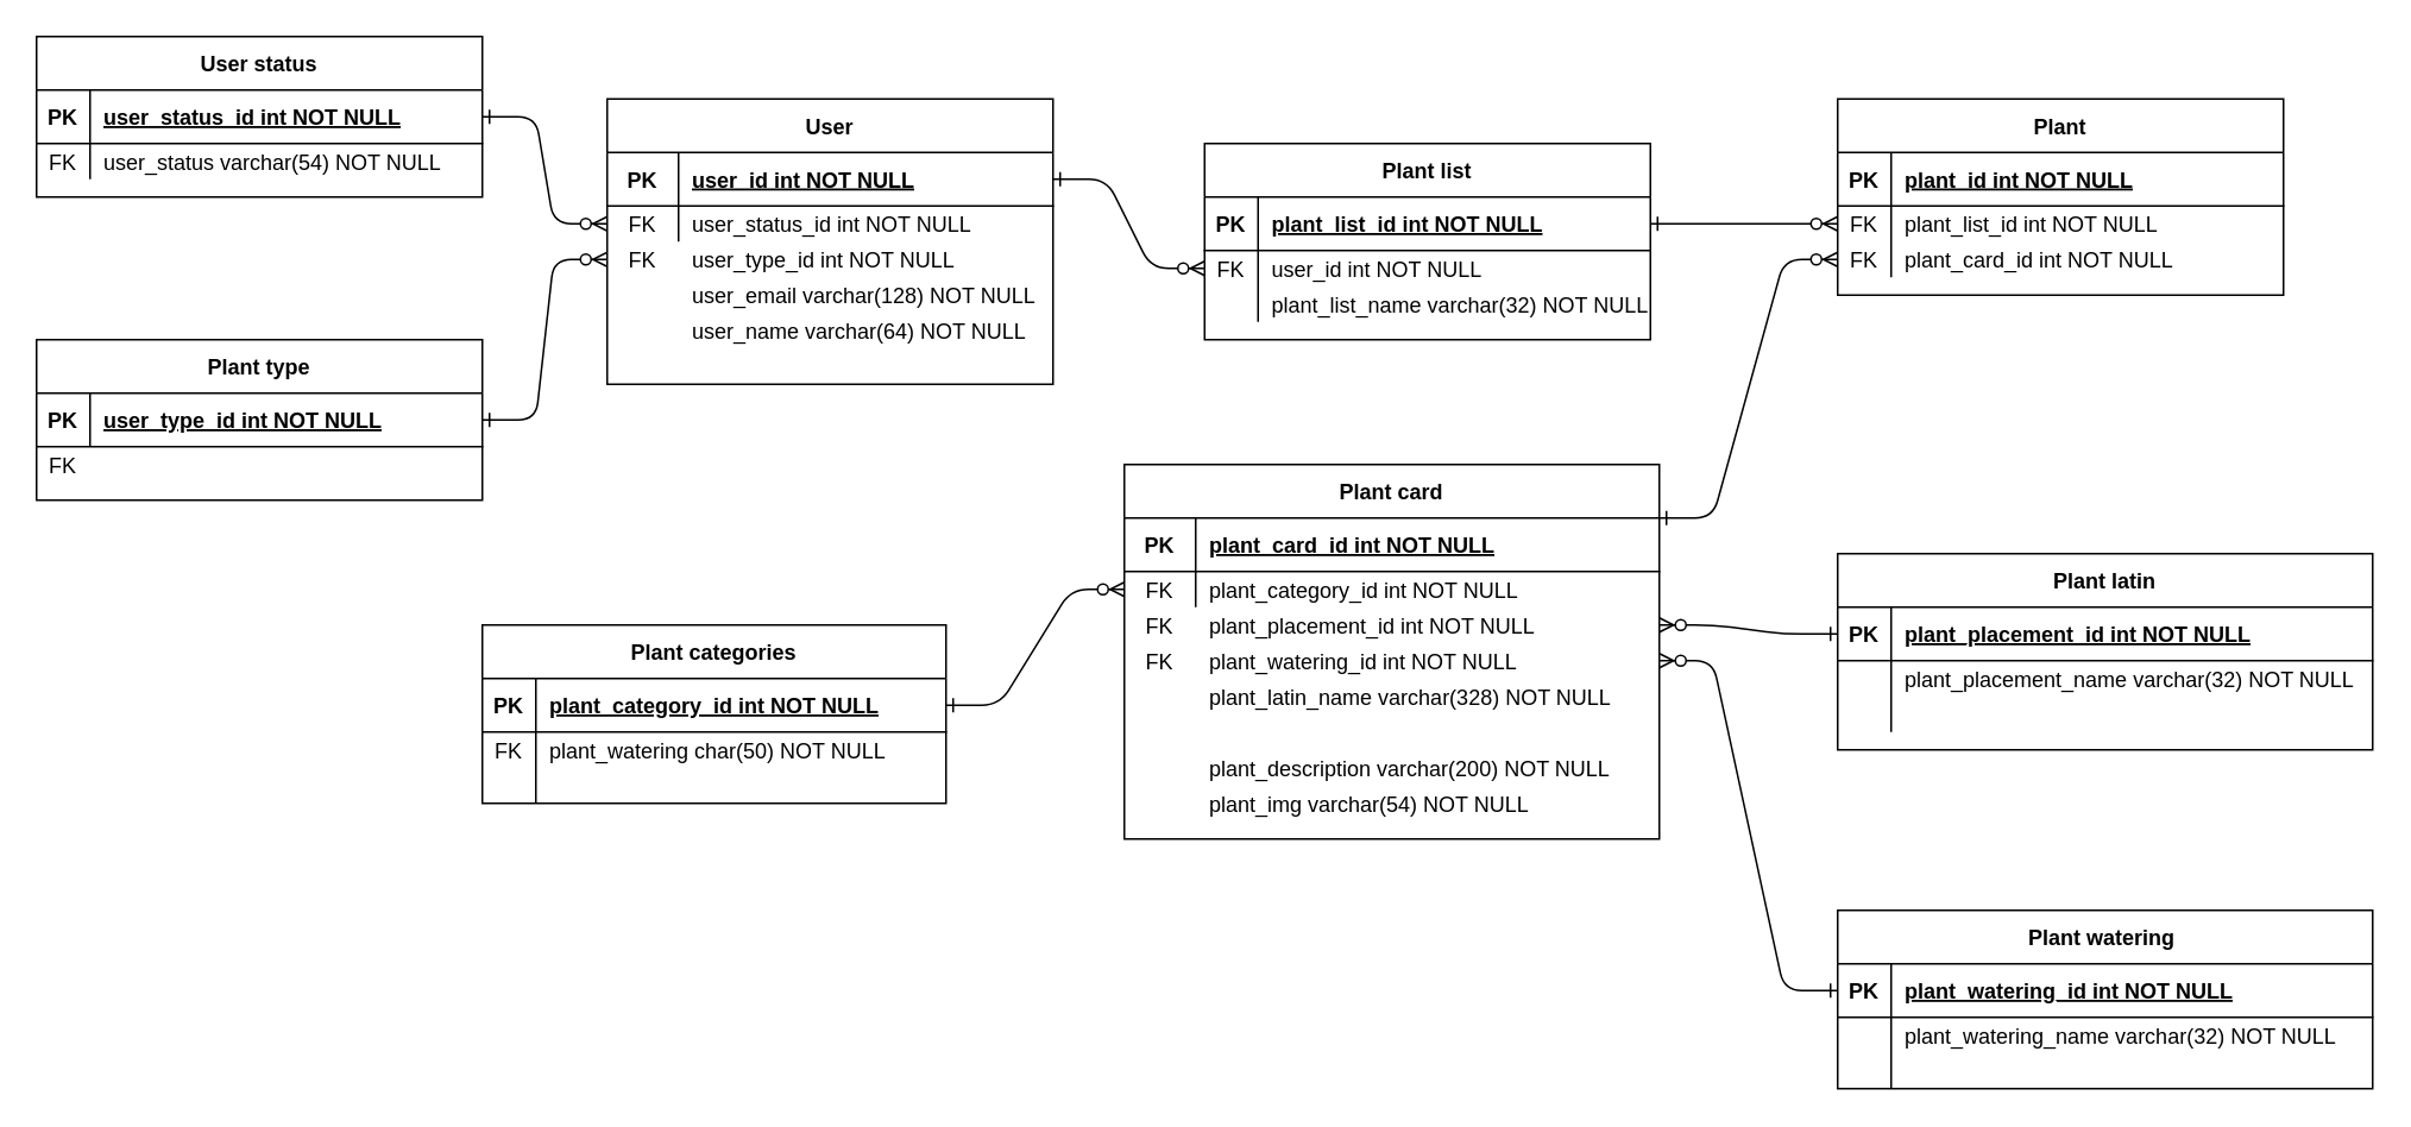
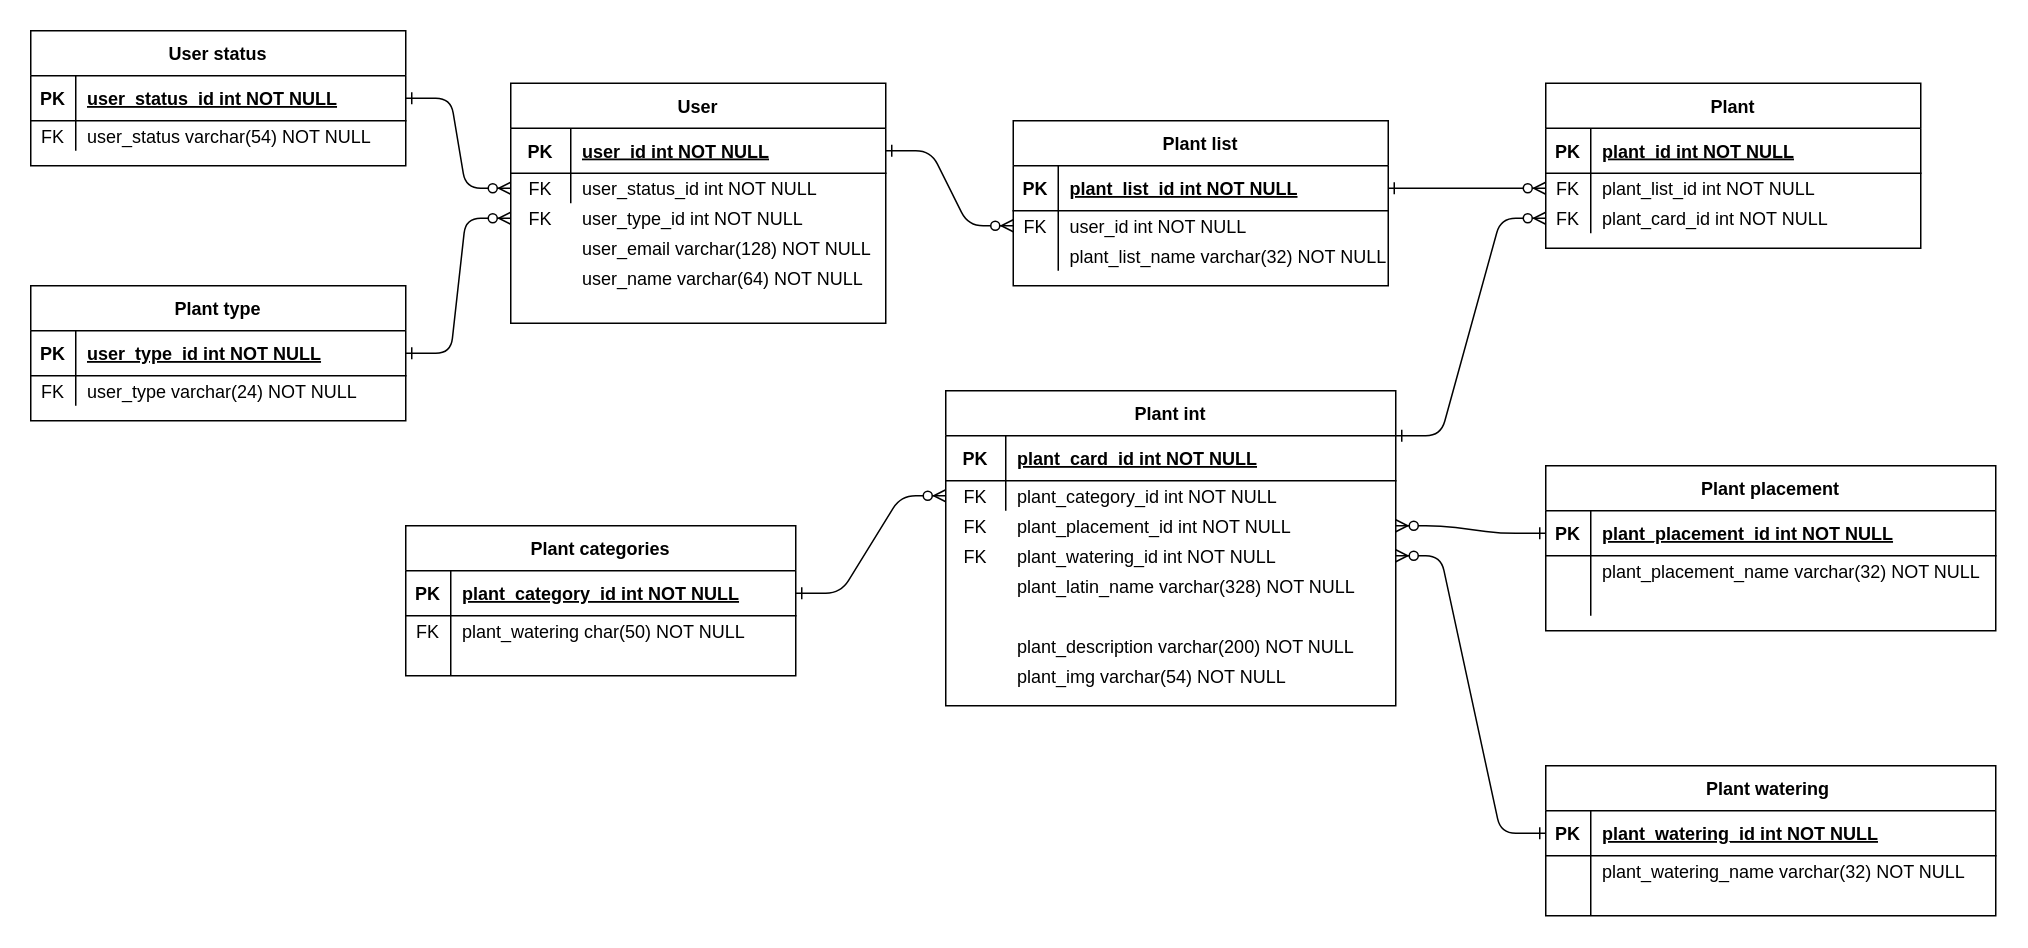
+ <mxCell id="67" value="user_type varchar(24) NOT NULL" style="shape=partialRectangle;overflow=hidden;connectable=0;fillColor=none;top=0;left=0;bottom=0;right=0;align=left;spacingLeft=6;" vertex="1" parent="65"><mxGeometry x="30" width="220" height="20" as="geometry" /></mxCell>
- <mxCell id="37" value="Plant card" style="shape=table;startSize=30;container=1;collapsible=1;childLayout=tableLayout;fixedRows=1;rowLines=0;fontStyle=1;align=center;resizeLast=1;" vertex="1" parent="36"><mxGeometry width="300" height="210" as="geometry" /></mxCell>
+ <mxCell id="37" value="Plant int" style="shape=table;startSize=30;container=1;collapsible=1;childLayout=tableLayout;fixedRows=1;rowLines=0;fontStyle=1;align=center;resizeLast=1;" vertex="1" parent="36"><mxGeometry width="300" height="210" as="geometry" /></mxCell>
- <mxCell id="77" value="Plant latin" style="shape=table;startSize=30;container=1;collapsible=1;childLayout=tableLayout;fixedRows=1;rowLines=0;fontStyle=1;align=center;resizeLast=1;" vertex="1" parent="1"><mxGeometry x="1030" y="310" width="300" height="110" as="geometry" /></mxCell>
+ <mxCell id="77" value="Plant placement" style="shape=table;startSize=30;container=1;collapsible=1;childLayout=tableLayout;fixedRows=1;rowLines=0;fontStyle=1;align=center;resizeLast=1;" vertex="1" parent="1"><mxGeometry x="1030" y="310" width="300" height="110" as="geometry" /></mxCell>
